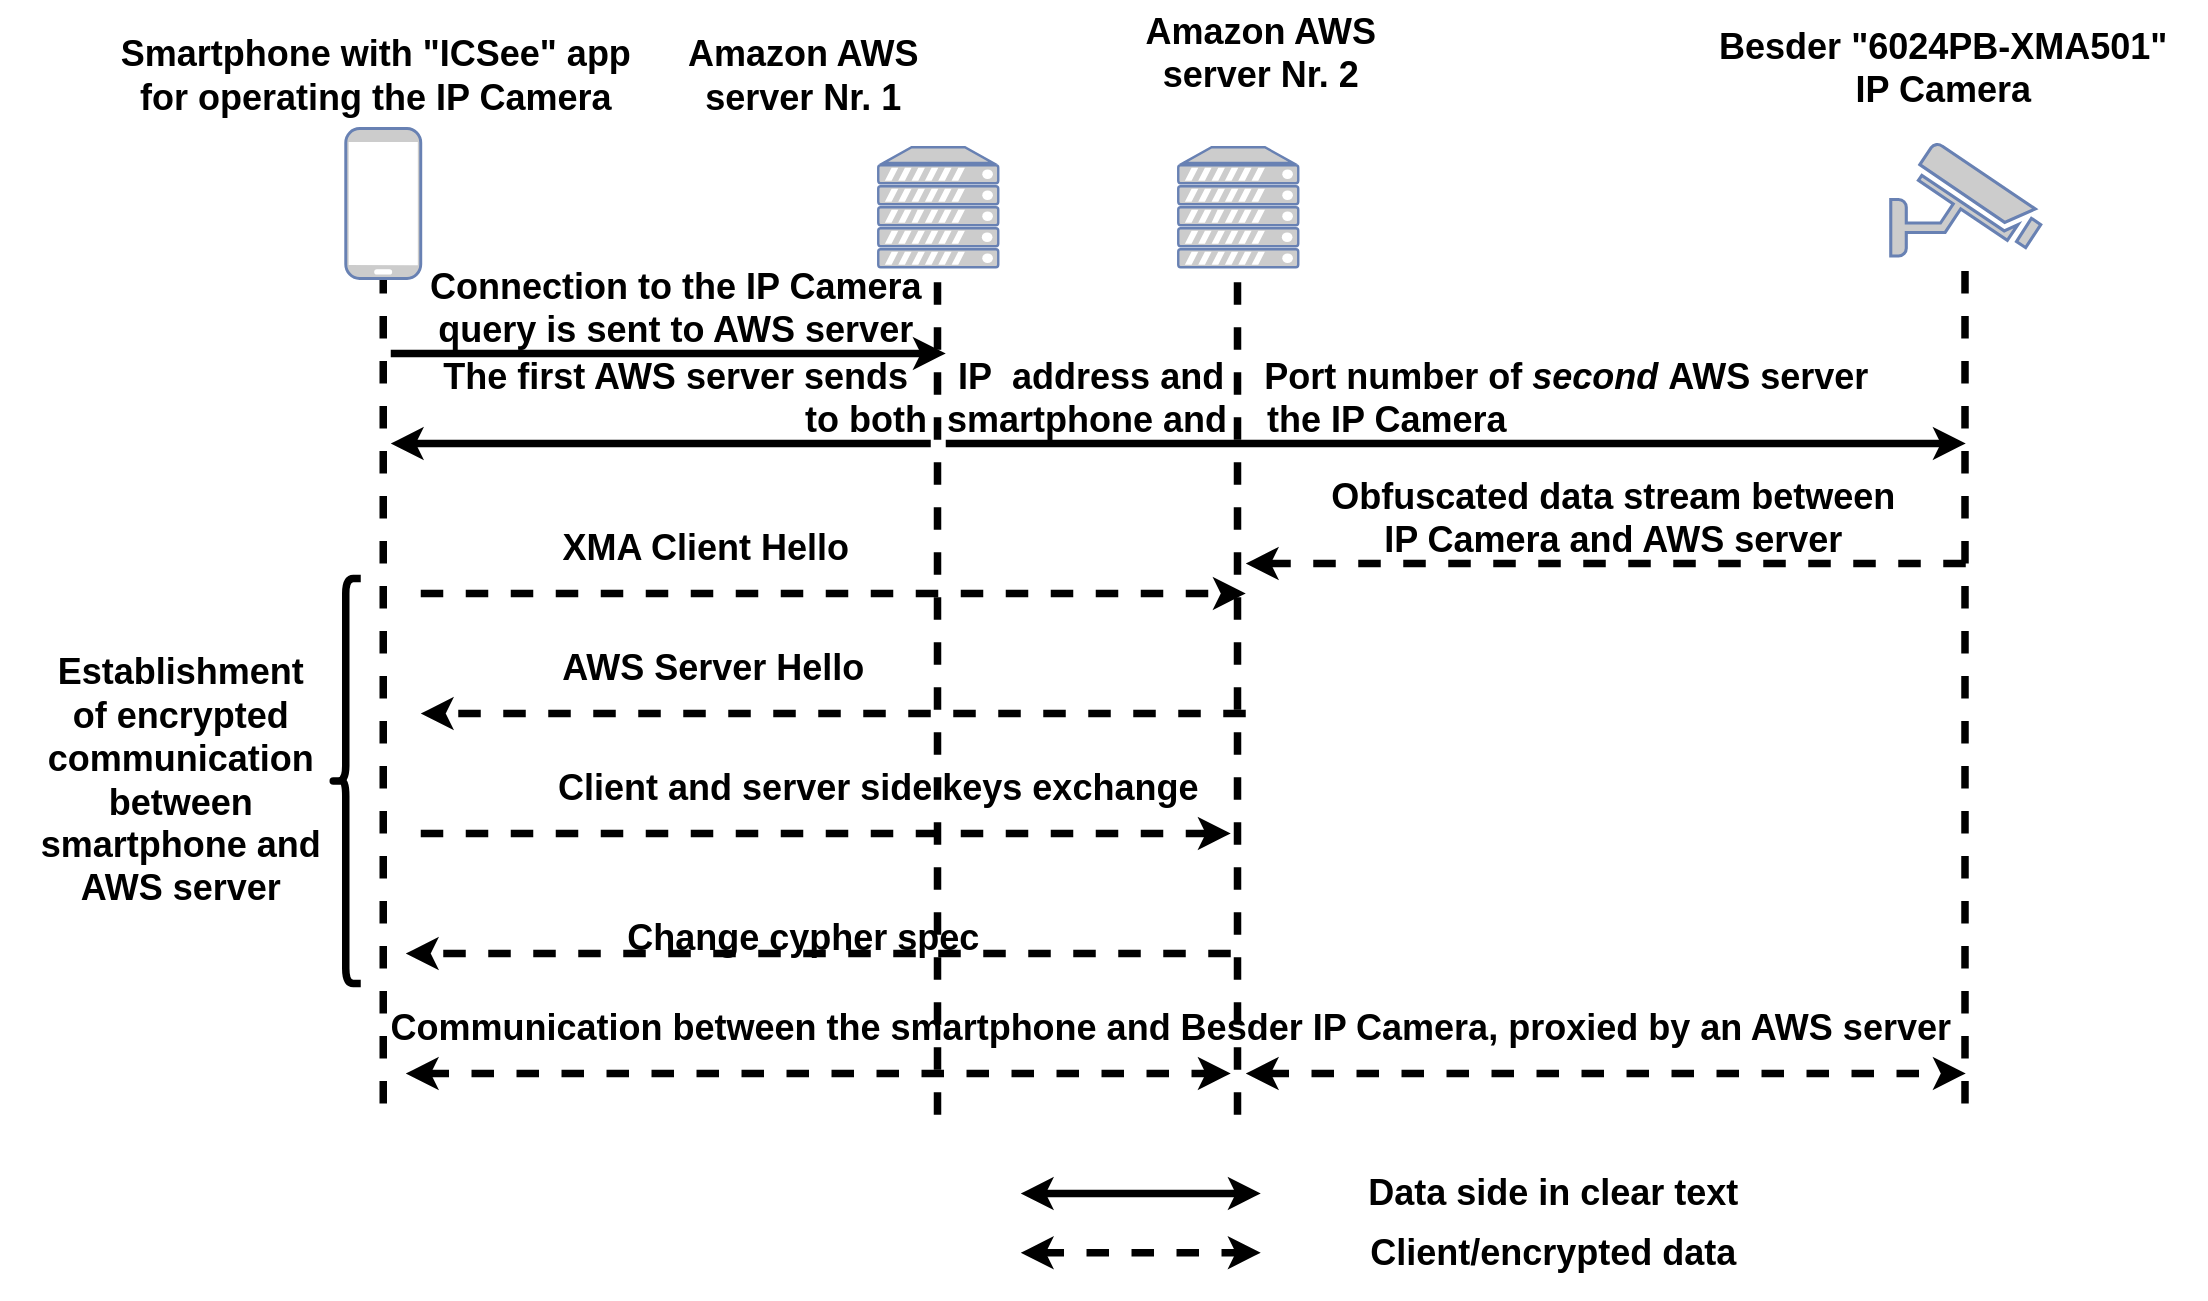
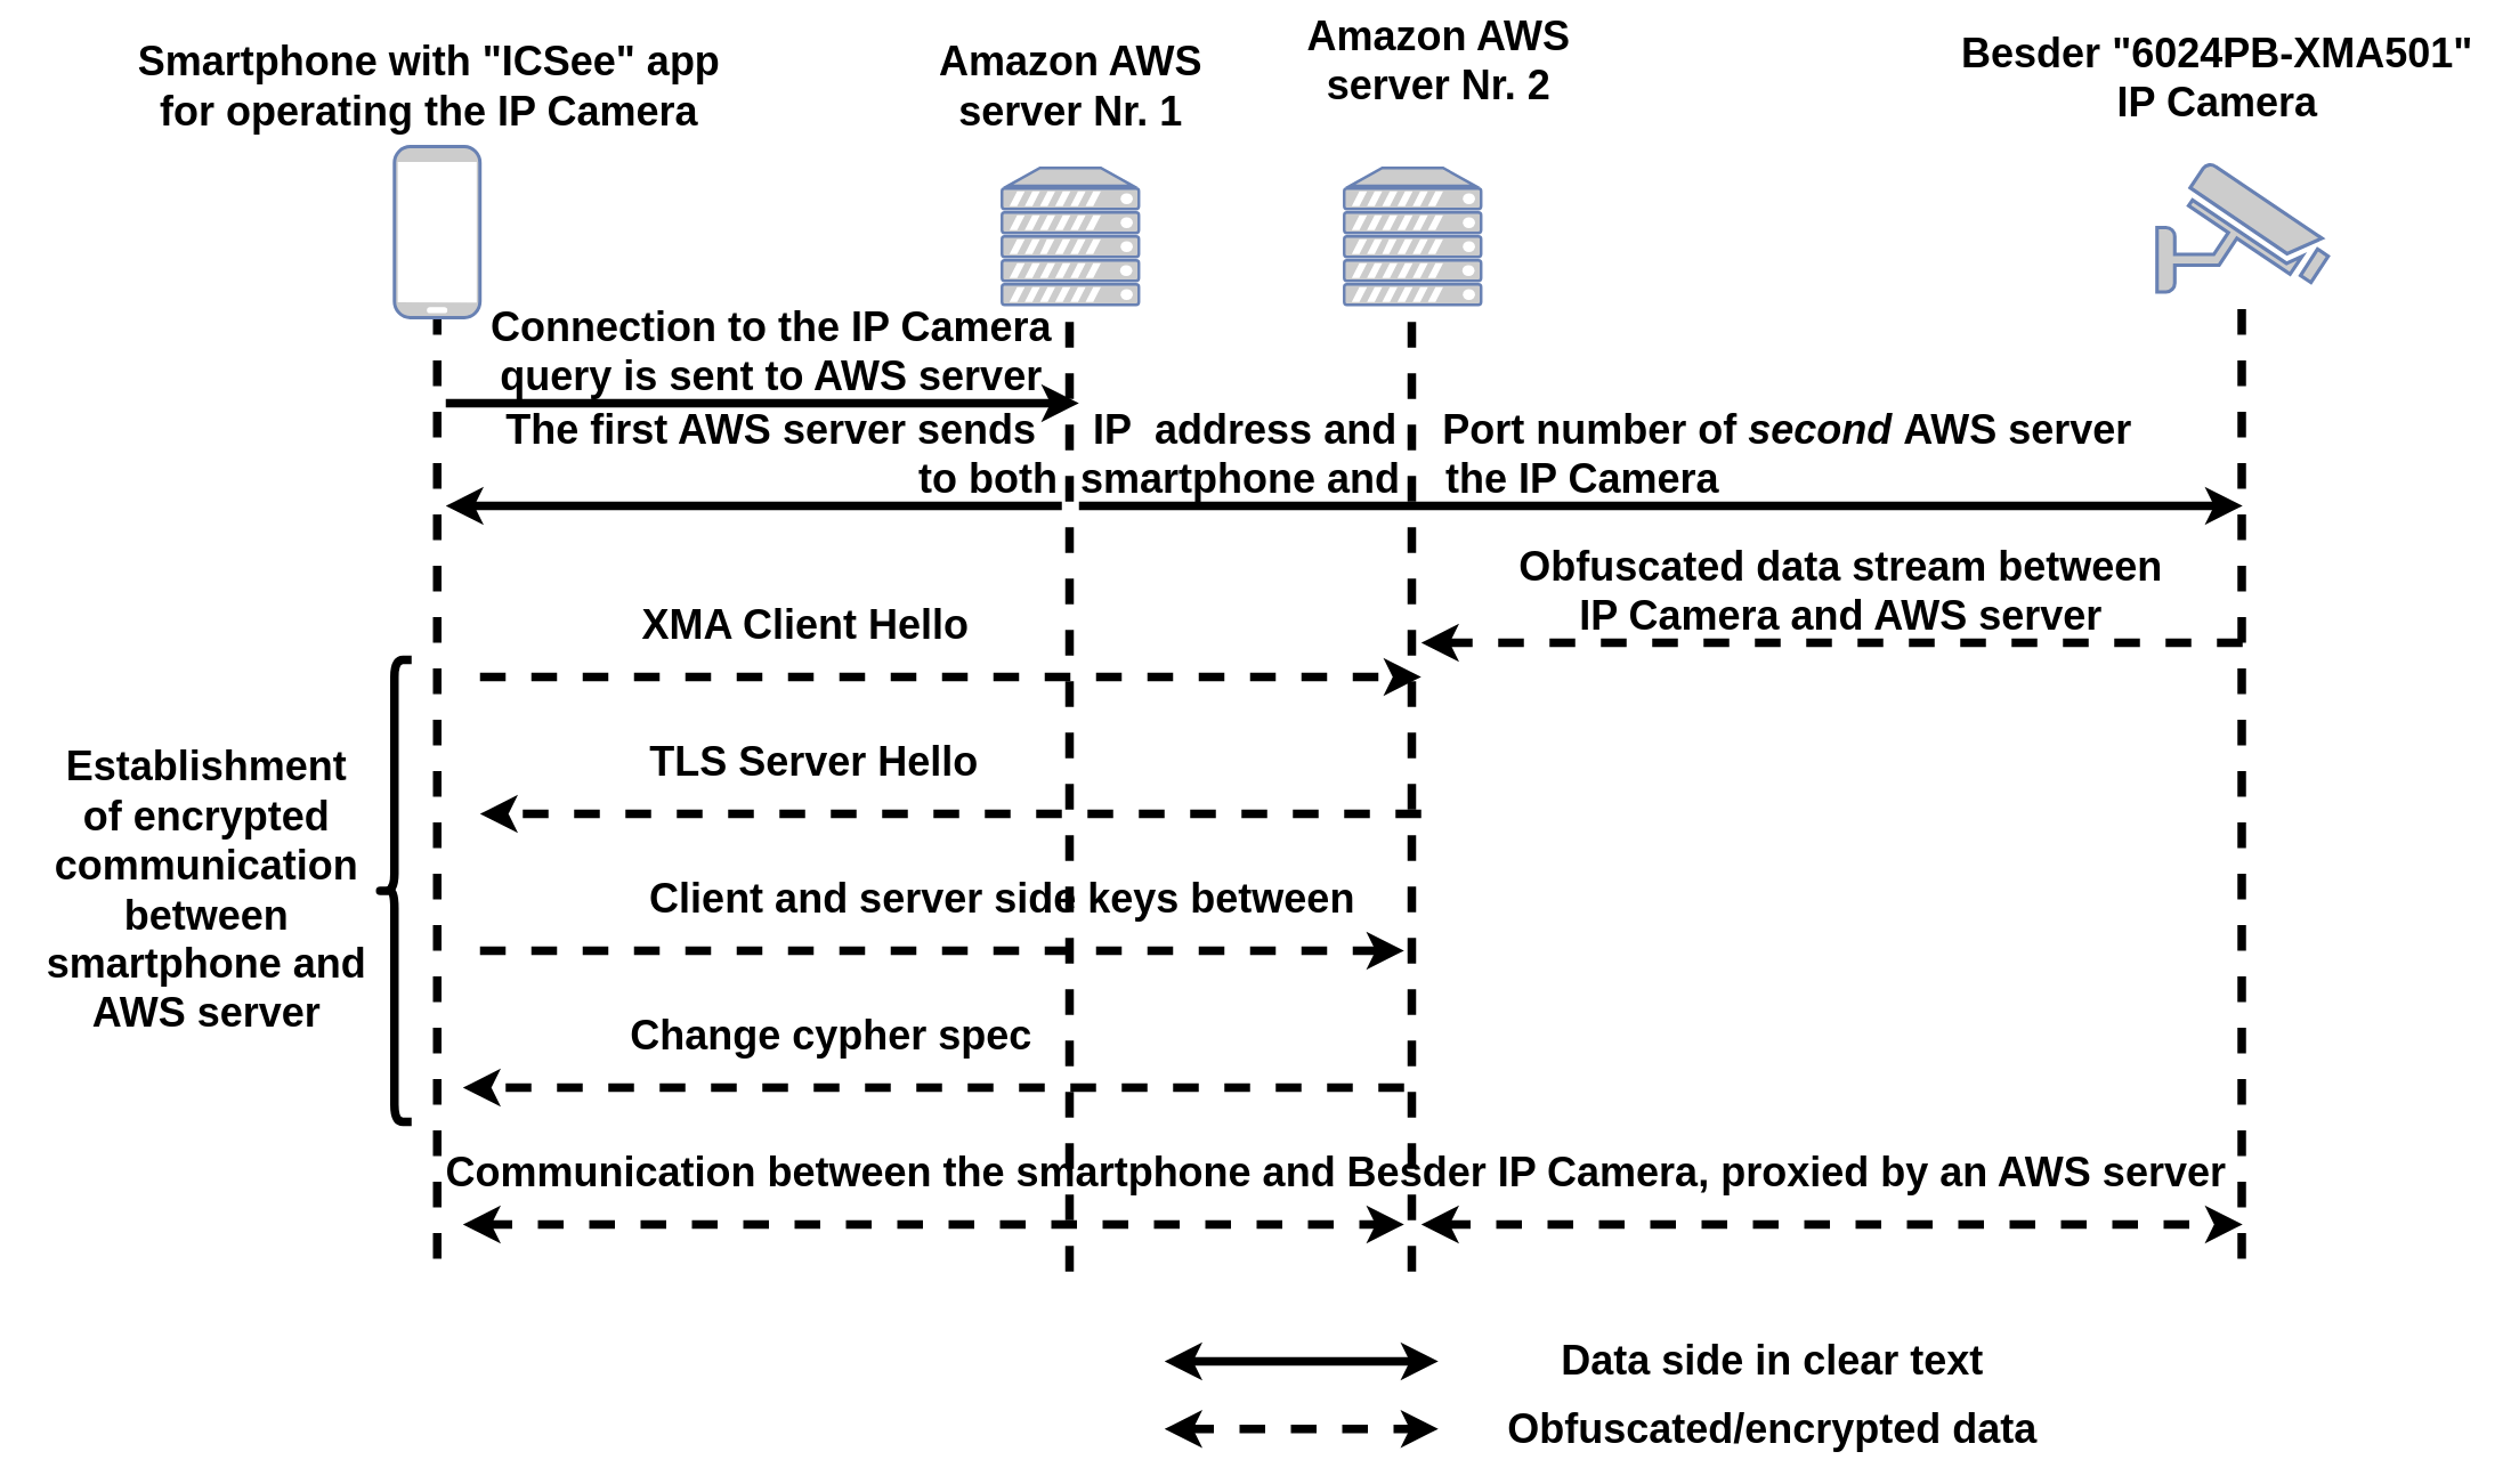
- <mxCell id="8" value="&lt;div style=&quot;font-size: 24px&quot;&gt;&lt;font style=&quot;font-size: 24px&quot;&gt;&lt;b&gt;Amazon AWS&lt;/b&gt;&lt;/font&gt;&lt;/div&gt;&lt;div style=&quot;font-size: 24px&quot;&gt;&lt;font style=&quot;font-size: 24px&quot;&gt;&lt;b&gt;server Nr. 1&lt;/b&gt;&lt;/font&gt;&lt;/div&gt;" style="text;html=1;align=center;verticalAlign=middle;resizable=0;points=[];autosize=1;strokeColor=none;" parent="1" vertex="1"><mxGeometry x="450" y="35" width="170" height="30" as="geometry" /></mxCell>
+ <mxCell id="8" value="&lt;div style=&quot;font-size: 24px&quot;&gt;&lt;font style=&quot;font-size: 24px&quot;&gt;&lt;b&gt;Amazon AWS&lt;/b&gt;&lt;/font&gt;&lt;/div&gt;&lt;div style=&quot;font-size: 24px&quot;&gt;&lt;font style=&quot;font-size: 24px&quot;&gt;&lt;b&gt;server Nr. 1&lt;/b&gt;&lt;/font&gt;&lt;/div&gt;" style="text;html=1;align=center;verticalAlign=middle;resizable=0;points=[];autosize=1;strokeColor=none;" parent="1" vertex="1"><mxGeometry x="540" width="170" height="30" as="geometry" y="35" /></mxCell>
- <mxCell id="30" value="&lt;font style=&quot;font-size: 24px&quot;&gt;&lt;b&gt;AWS Server Hello&lt;/b&gt;&lt;/font&gt;" style="text;html=1;align=center;verticalAlign=middle;resizable=0;points=[];autosize=1;strokeColor=none;" parent="1" vertex="1"><mxGeometry x="370" y="435" width="210" height="20" as="geometry" /></mxCell>
+ <mxCell id="30" value="&lt;font style=&quot;font-size: 24px&quot;&gt;&lt;b&gt;TLS Server Hello&lt;/b&gt;&lt;/font&gt;" style="text;html=1;align=center;verticalAlign=middle;resizable=0;points=[];autosize=1;strokeColor=none;" parent="1" vertex="1"><mxGeometry x="370" y="435" width="210" height="20" as="geometry" /></mxCell>
- <mxCell id="24" value="&lt;font style=&quot;font-size: 24px&quot;&gt;&lt;b&gt;&lt;font style=&quot;font-size: 24px&quot;&gt;&lt;b&gt;Client and server side keys exchange&lt;br&gt;&lt;/b&gt;&lt;/font&gt;&lt;/b&gt;&lt;/font&gt;" style="text;html=1;align=center;verticalAlign=middle;resizable=0;points=[];autosize=1;strokeColor=none;" parent="1" vertex="1"><mxGeometry x="365" y="515" width="440" height="20" as="geometry" /></mxCell>
+ <mxCell id="24" value="&lt;font style=&quot;font-size: 24px&quot;&gt;&lt;b&gt;&lt;font style=&quot;font-size: 24px&quot;&gt;&lt;b&gt;Client and server side keys between&lt;br&gt;&lt;/b&gt;&lt;/font&gt;&lt;/b&gt;&lt;/font&gt;" style="text;html=1;align=center;verticalAlign=middle;resizable=0;points=[];autosize=1;strokeColor=none;" parent="1" vertex="1"><mxGeometry x="365" y="515" width="440" height="20" as="geometry" /></mxCell>
- <mxCell id="22" value="&lt;font style=&quot;font-size: 24px&quot;&gt;&lt;b&gt;Change cypher spec&lt;br&gt;&lt;/b&gt;&lt;/font&gt;" style="text;html=1;align=center;verticalAlign=middle;resizable=0;points=[];autosize=1;strokeColor=none;" parent="1" vertex="1"><mxGeometry x="410" y="615" width="250" height="20" as="geometry" /></mxCell>
+ <mxCell id="22" value="&lt;font style=&quot;font-size: 24px&quot;&gt;&lt;b&gt;Change cypher spec&lt;br&gt;&lt;/b&gt;&lt;/font&gt;" style="text;html=1;align=center;verticalAlign=middle;resizable=0;points=[];autosize=1;strokeColor=none;" parent="1" vertex="1"><mxGeometry x="360" y="595" width="250" height="20" as="geometry" /></mxCell>
- <mxCell id="12" value="&lt;font style=&quot;font-size: 24px&quot;&gt;&lt;b&gt;Client/encrypted data&lt;br&gt;&lt;/b&gt;&lt;/font&gt;" style="text;html=1;align=center;verticalAlign=middle;resizable=0;points=[];autosize=1;strokeColor=none;" parent="1" vertex="1"><mxGeometry x="870" y="825" width="330" height="20" as="geometry" /></mxCell>
+ <mxCell id="12" value="&lt;font style=&quot;font-size: 24px&quot;&gt;&lt;b&gt;Obfuscated/encrypted data&lt;br&gt;&lt;/b&gt;&lt;/font&gt;" style="text;html=1;align=center;verticalAlign=middle;resizable=0;points=[];autosize=1;strokeColor=none;" parent="1" vertex="1"><mxGeometry x="870" y="825" width="330" height="20" as="geometry" /></mxCell>
